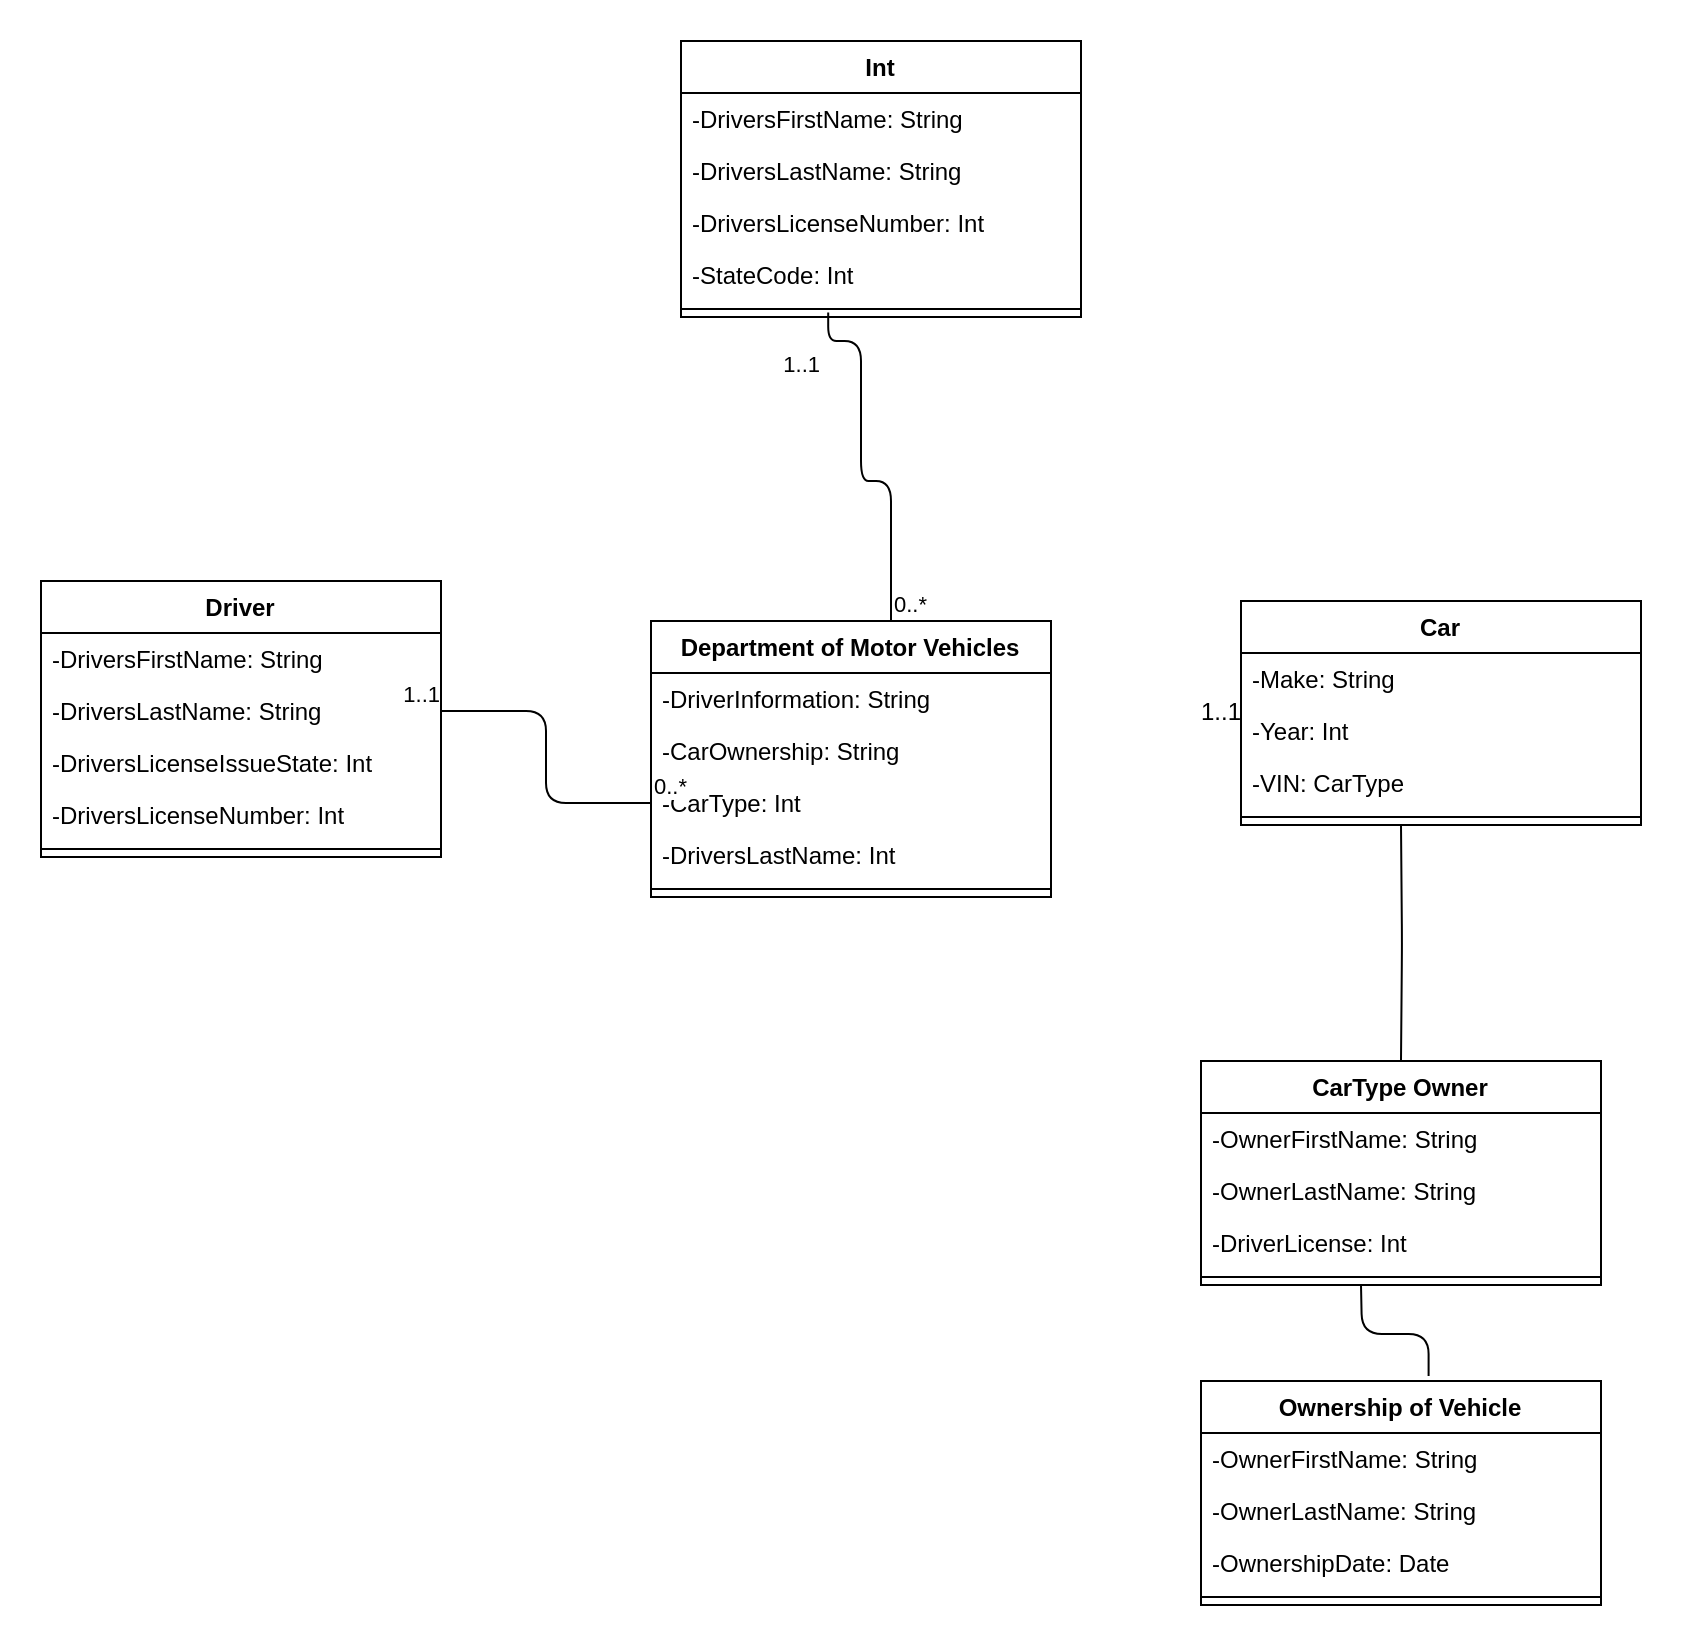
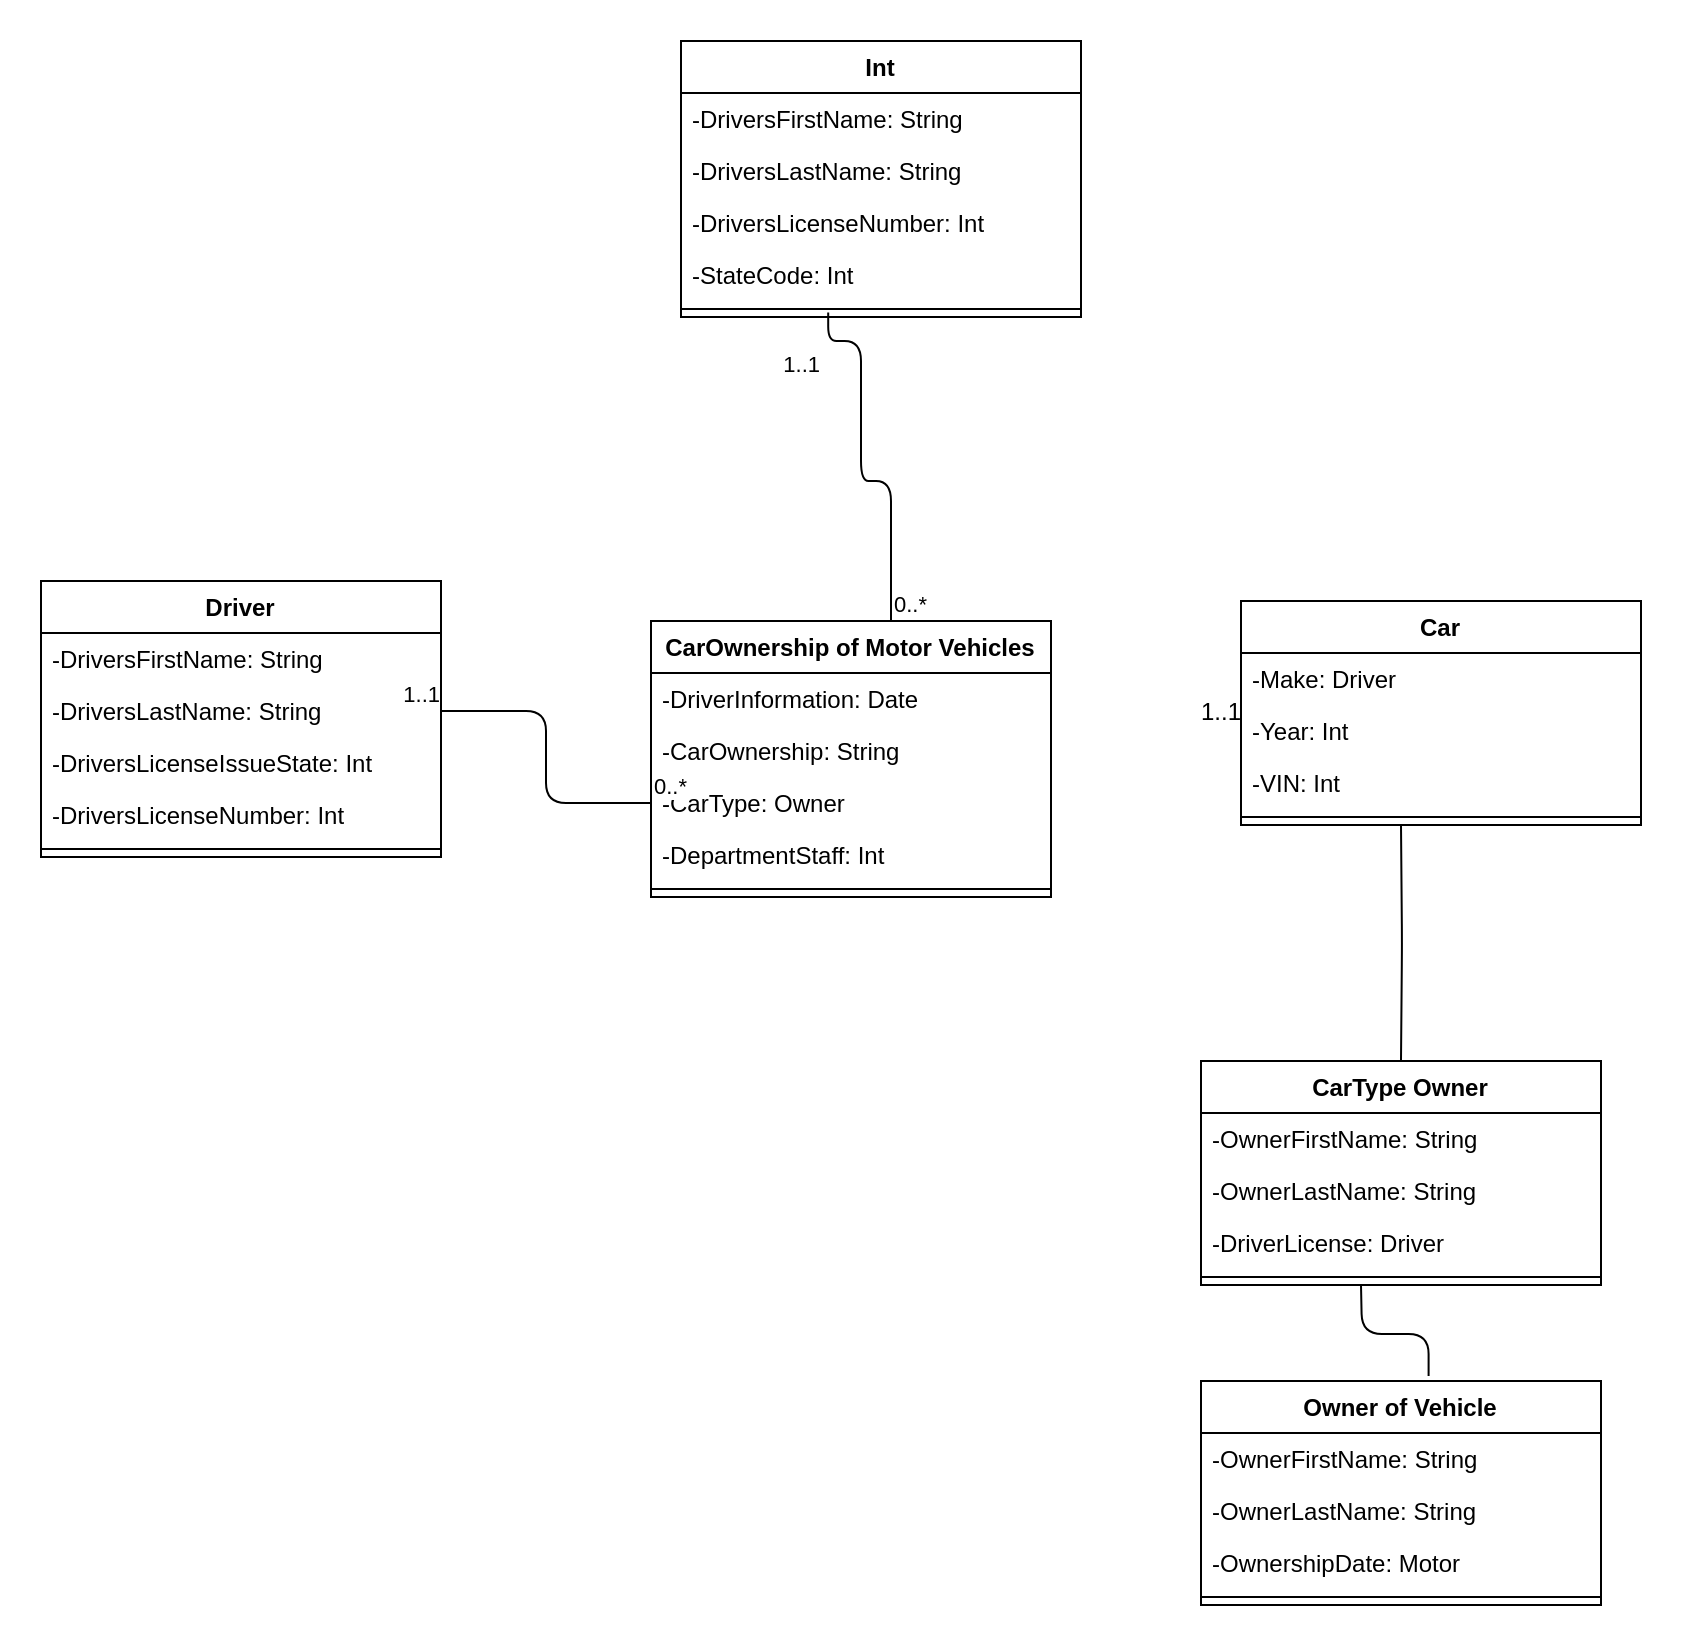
- <mxCell id="29" value="Department of Motor Vehicles" style="swimlane;fontStyle=1;align=center;verticalAlign=top;childLayout=stackLayout;horizontal=1;startSize=26;horizontalStack=0;resizeParent=1;resizeParentMax=0;resizeLast=0;collapsible=1;marginBottom=0;resizeHeight=1;resizeWidth=1;" parent="1" vertex="1"><mxGeometry x="325" y="310" width="200" height="138" as="geometry" /></mxCell>
+ <mxCell id="29" value="CarOwnership of Motor Vehicles" style="swimlane;fontStyle=1;align=center;verticalAlign=top;childLayout=stackLayout;horizontal=1;startSize=26;horizontalStack=0;resizeParent=1;resizeParentMax=0;resizeLast=0;collapsible=1;marginBottom=0;resizeHeight=1;resizeWidth=1;" parent="1" vertex="1"><mxGeometry x="325" y="310" width="200" height="138" as="geometry" /></mxCell>
- <mxCell id="8" value="-Make: String" style="text;strokeColor=none;fillColor=none;align=left;verticalAlign=top;spacingLeft=4;spacingRight=4;overflow=hidden;rotatable=0;points=[[0,0.5],[1,0.5]];portConstraint=eastwest;" parent="7" vertex="1"><mxGeometry y="26" width="200" height="26" as="geometry" /></mxCell>
+ <mxCell id="8" value="-Make: Driver" style="text;strokeColor=none;fillColor=none;align=left;verticalAlign=top;spacingLeft=4;spacingRight=4;overflow=hidden;rotatable=0;points=[[0,0.5],[1,0.5]];portConstraint=eastwest;" parent="7" vertex="1"><mxGeometry y="26" width="200" height="26" as="geometry" /></mxCell>
- <mxCell id="30" value="-DriverInformation: String" style="text;strokeColor=none;fillColor=none;align=left;verticalAlign=top;spacingLeft=4;spacingRight=4;overflow=hidden;rotatable=0;points=[[0,0.5],[1,0.5]];portConstraint=eastwest;" parent="29" vertex="1"><mxGeometry y="26" width="200" height="26" as="geometry" /></mxCell>
+ <mxCell id="30" value="-DriverInformation: Date" style="text;strokeColor=none;fillColor=none;align=left;verticalAlign=top;spacingLeft=4;spacingRight=4;overflow=hidden;rotatable=0;points=[[0,0.5],[1,0.5]];portConstraint=eastwest;" parent="29" vertex="1"><mxGeometry y="26" width="200" height="26" as="geometry" /></mxCell>
- <mxCell id="10" value="-VIN: CarType" style="text;strokeColor=none;fillColor=none;align=left;verticalAlign=top;spacingLeft=4;spacingRight=4;overflow=hidden;rotatable=0;points=[[0,0.5],[1,0.5]];portConstraint=eastwest;" parent="7" vertex="1"><mxGeometry y="78" width="200" height="26" as="geometry" /></mxCell>
+ <mxCell id="10" value="-VIN: Int" style="text;strokeColor=none;fillColor=none;align=left;verticalAlign=top;spacingLeft=4;spacingRight=4;overflow=hidden;rotatable=0;points=[[0,0.5],[1,0.5]];portConstraint=eastwest;" parent="7" vertex="1"><mxGeometry y="78" width="200" height="26" as="geometry" /></mxCell>
- <mxCell id="32" value="-CarType: Int" style="text;strokeColor=none;fillColor=none;align=left;verticalAlign=top;spacingLeft=4;spacingRight=4;overflow=hidden;rotatable=0;points=[[0,0.5],[1,0.5]];portConstraint=eastwest;" parent="29" vertex="1"><mxGeometry y="78" width="200" height="26" as="geometry" /></mxCell>
+ <mxCell id="32" value="-CarType: Owner" style="text;strokeColor=none;fillColor=none;align=left;verticalAlign=top;spacingLeft=4;spacingRight=4;overflow=hidden;rotatable=0;points=[[0,0.5],[1,0.5]];portConstraint=eastwest;" parent="29" vertex="1"><mxGeometry y="78" width="200" height="26" as="geometry" /></mxCell>
- <mxCell id="33" value="-DriversLastName: Int" style="text;strokeColor=none;fillColor=none;align=left;verticalAlign=top;spacingLeft=4;spacingRight=4;overflow=hidden;rotatable=0;points=[[0,0.5],[1,0.5]];portConstraint=eastwest;" parent="29" vertex="1"><mxGeometry y="104" width="200" height="26" as="geometry" /></mxCell>
+ <mxCell id="33" value="-DepartmentStaff: Int" style="text;strokeColor=none;fillColor=none;align=left;verticalAlign=top;spacingLeft=4;spacingRight=4;overflow=hidden;rotatable=0;points=[[0,0.5],[1,0.5]];portConstraint=eastwest;" parent="29" vertex="1"><mxGeometry y="104" width="200" height="26" as="geometry" /></mxCell>
- <mxCell id="5" value="-DriverLicense: Int " style="text;strokeColor=none;fillColor=none;align=left;verticalAlign=top;spacingLeft=4;spacingRight=4;overflow=hidden;rotatable=0;points=[[0,0.5],[1,0.5]];portConstraint=eastwest;" parent="2" vertex="1"><mxGeometry y="78" width="200" height="26" as="geometry" /></mxCell>
+ <mxCell id="5" value="-DriverLicense: Driver " style="text;strokeColor=none;fillColor=none;align=left;verticalAlign=top;spacingLeft=4;spacingRight=4;overflow=hidden;rotatable=0;points=[[0,0.5],[1,0.5]];portConstraint=eastwest;" parent="2" vertex="1"><mxGeometry y="78" width="200" height="26" as="geometry" /></mxCell>
- <mxCell id="24" value="Ownership of Vehicle" style="swimlane;fontStyle=1;align=center;verticalAlign=top;childLayout=stackLayout;horizontal=1;startSize=26;horizontalStack=0;resizeParent=1;resizeParentMax=0;resizeLast=0;collapsible=1;marginBottom=0;resizeHeight=1;resizeWidth=1;" parent="1" vertex="1"><mxGeometry x="600" y="690" width="200" height="112" as="geometry" /></mxCell>
+ <mxCell id="24" value="Owner of Vehicle" style="swimlane;fontStyle=1;align=center;verticalAlign=top;childLayout=stackLayout;horizontal=1;startSize=26;horizontalStack=0;resizeParent=1;resizeParentMax=0;resizeLast=0;collapsible=1;marginBottom=0;resizeHeight=1;resizeWidth=1;" parent="1" vertex="1"><mxGeometry x="600" y="690" width="200" height="112" as="geometry" /></mxCell>
- <mxCell id="27" value="-OwnershipDate: Date" style="text;strokeColor=none;fillColor=none;align=left;verticalAlign=top;spacingLeft=4;spacingRight=4;overflow=hidden;rotatable=0;points=[[0,0.5],[1,0.5]];portConstraint=eastwest;" parent="24" vertex="1"><mxGeometry y="78" width="200" height="26" as="geometry" /></mxCell>
+ <mxCell id="27" value="-OwnershipDate: Motor" style="text;strokeColor=none;fillColor=none;align=left;verticalAlign=top;spacingLeft=4;spacingRight=4;overflow=hidden;rotatable=0;points=[[0,0.5],[1,0.5]];portConstraint=eastwest;" parent="24" vertex="1"><mxGeometry y="78" width="200" height="26" as="geometry" /></mxCell>
